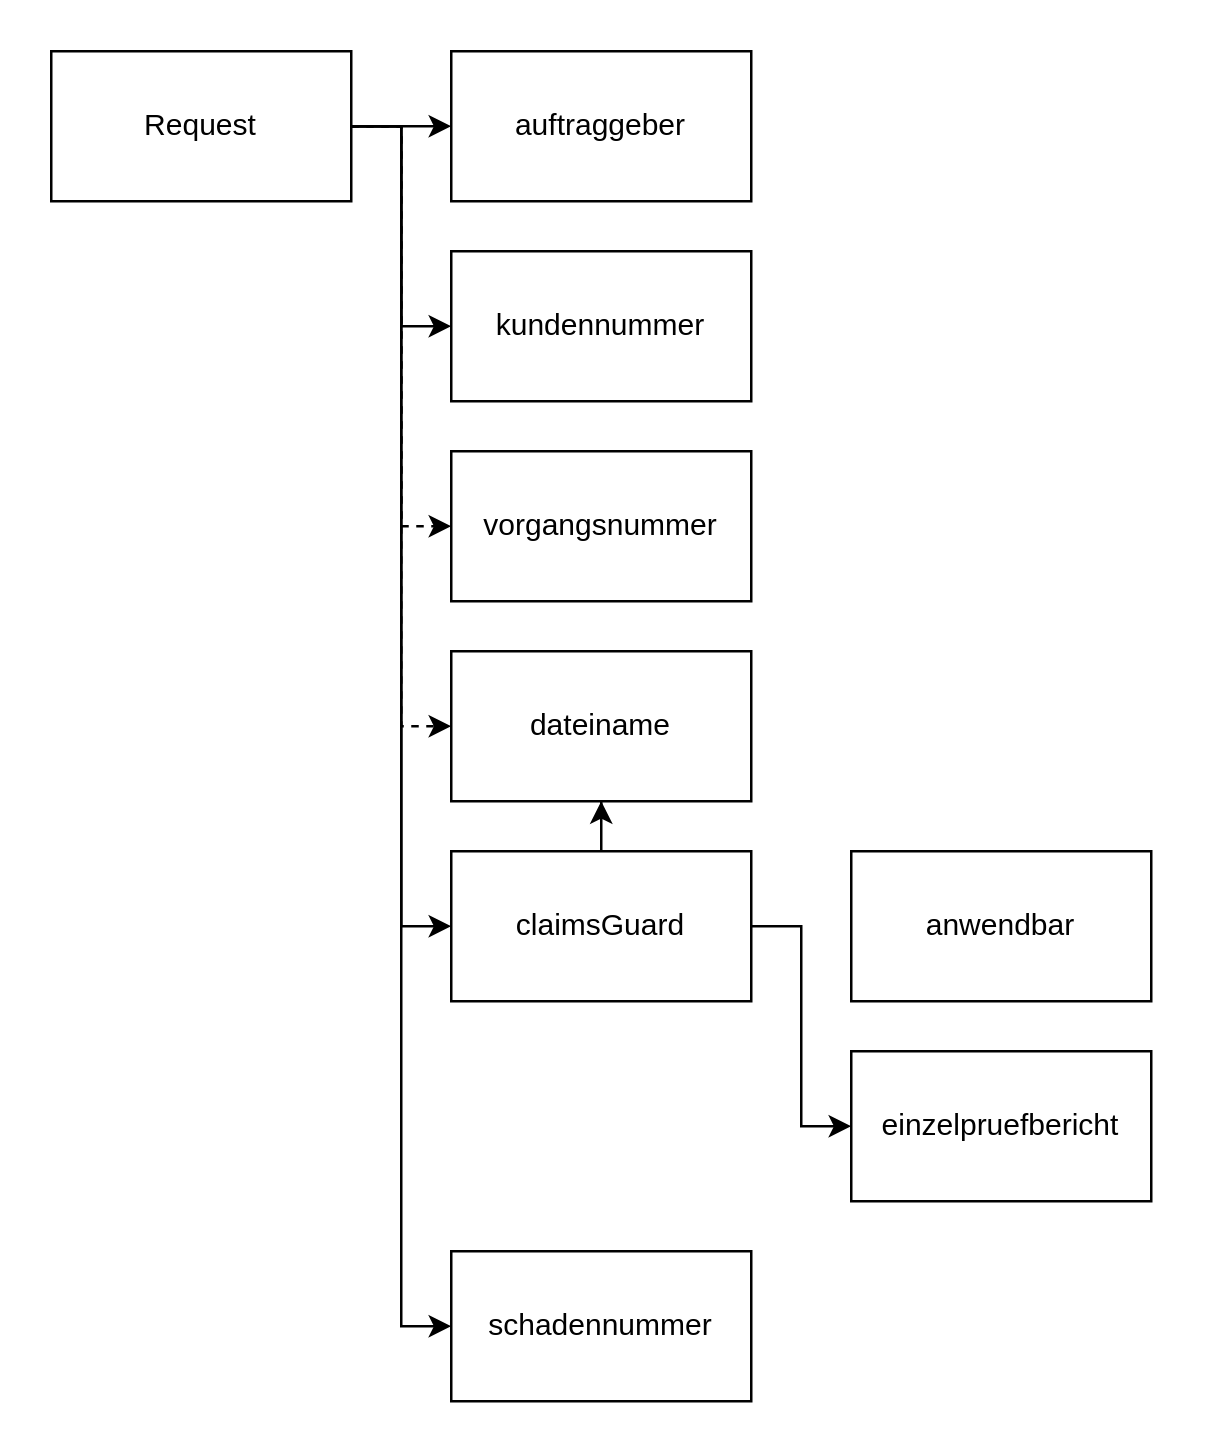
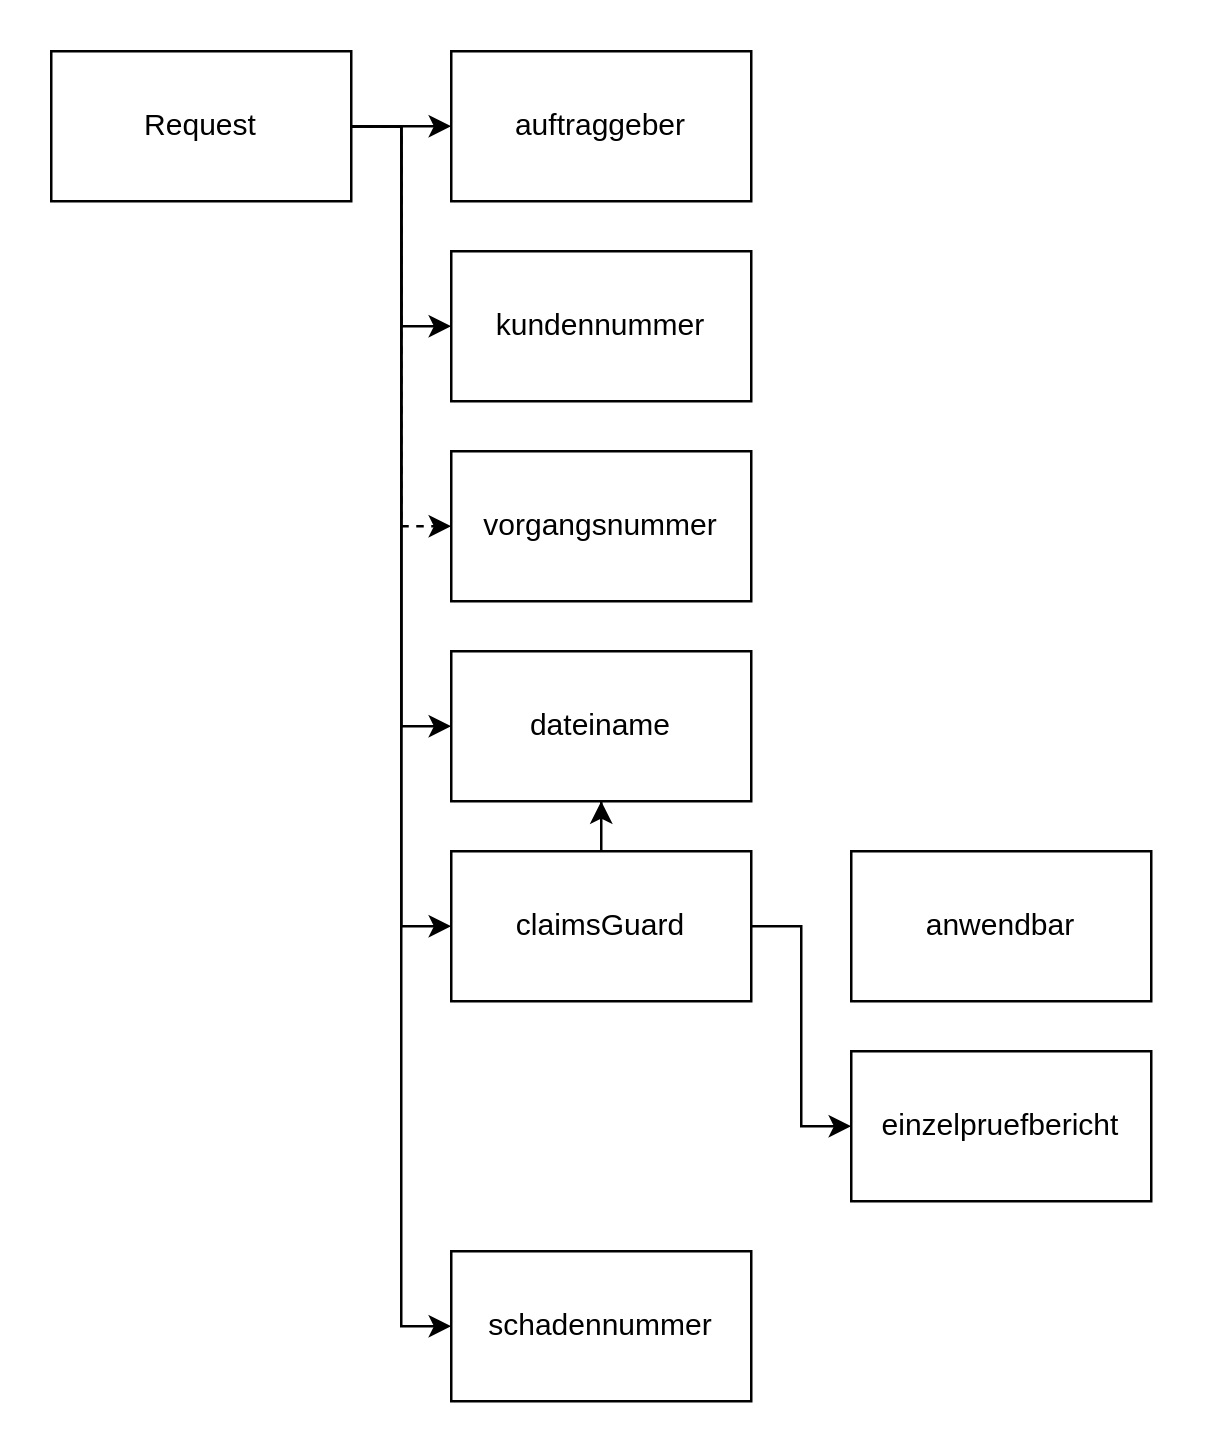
- <mxCell id="5" style="edgeStyle=orthogonalEdgeStyle;rounded=0;orthogonalLoop=1;jettySize=auto;html=1;fontSize=12;dashed=1;" edge="1" parent="1" source="8" target="12"><mxGeometry relative="1" as="geometry"><Array as="points"><mxPoint x="160" y="50" /><mxPoint x="160" y="290" /></Array></mxGeometry></mxCell>
+ <mxCell id="5" style="edgeStyle=orthogonalEdgeStyle;rounded=0;orthogonalLoop=1;jettySize=auto;html=1;fontSize=12;" edge="1" parent="1" source="8" target="12"><mxGeometry relative="1" as="geometry"><Array as="points"><mxPoint x="160" y="50" /><mxPoint x="160" y="290" /></Array></mxGeometry></mxCell>
